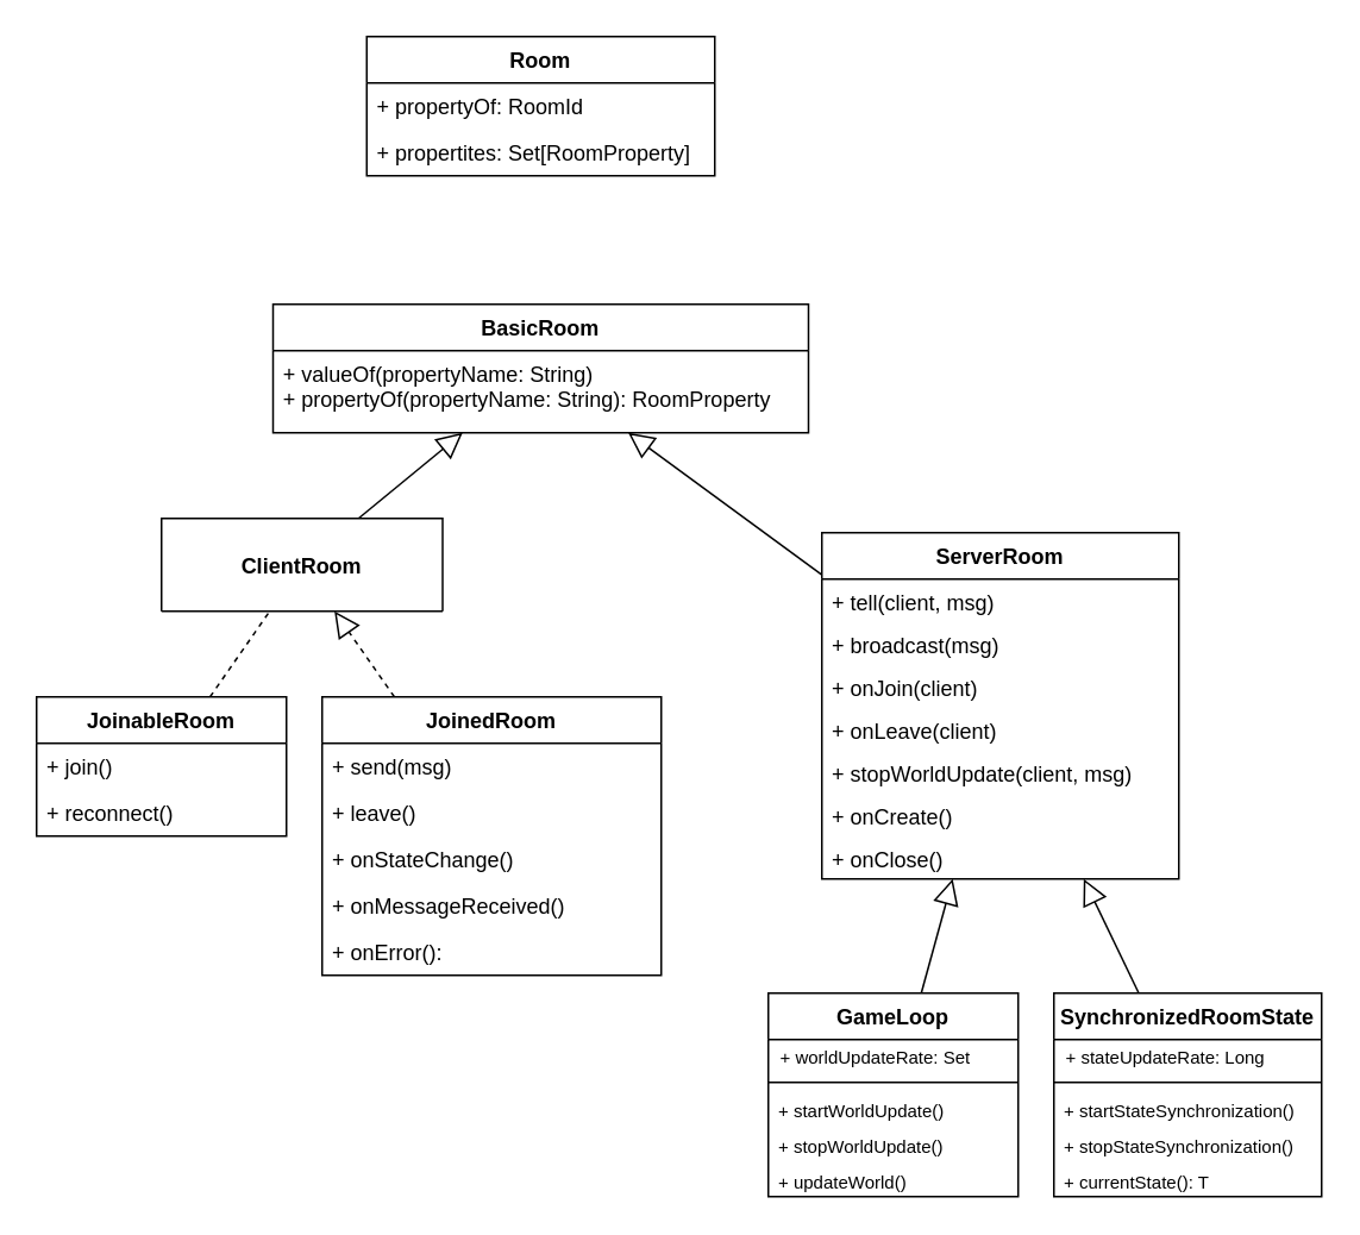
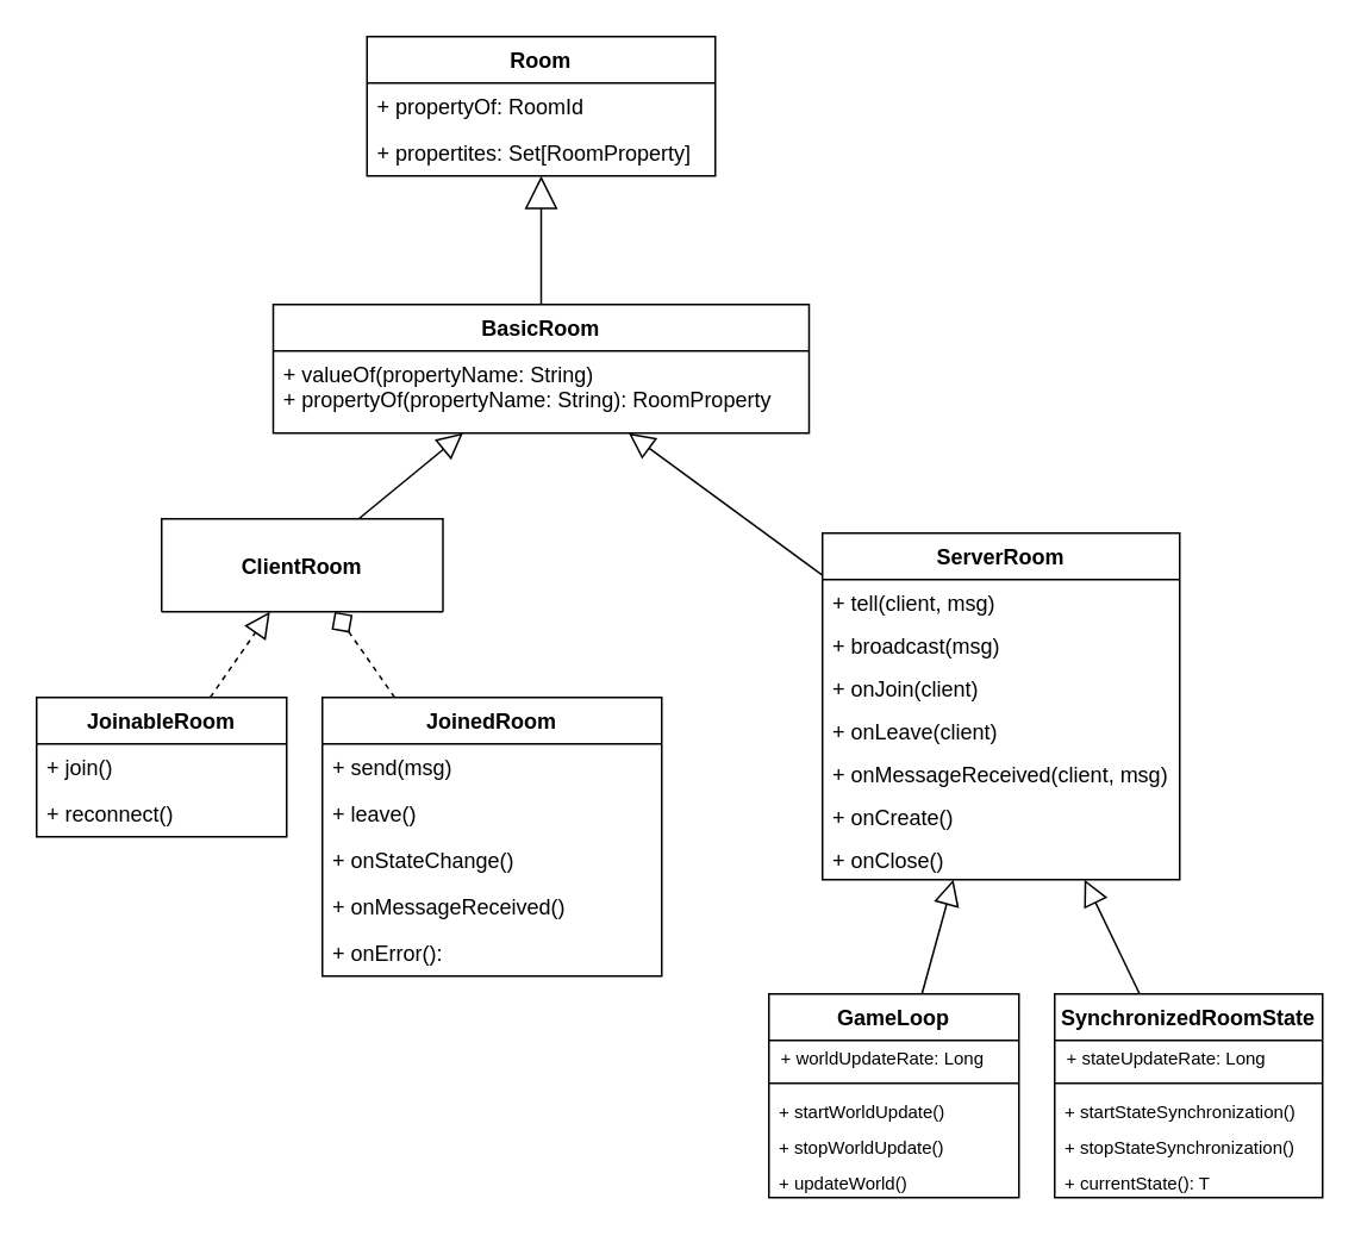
+ <mxCell id="2" value="" style="endArrow=block;endSize=16;endFill=0;html=1;entryX=0.5;entryY=1;entryDx=0;entryDy=0;" parent="1" source="10" target="4" edge="1"><mxGeometry width="160" relative="1" as="geometry"><mxPoint x="20" y="130" as="sourcePoint" /><mxPoint x="180" y="130" as="targetPoint" /></mxGeometry></mxCell>
- <mxCell id="3" value="" style="endArrow=none;dashed=1;endFill=0;endSize=12;html=1;" parent="1" source="35" target="28" edge="1"><mxGeometry width="160" relative="1" as="geometry"><mxPoint x="40" y="330" as="sourcePoint" /><mxPoint x="146.012" y="352" as="targetPoint" /></mxGeometry></mxCell>
+ <mxCell id="3" value="" style="endArrow=block;dashed=1;endFill=0;endSize=12;html=1;" parent="1" source="35" target="28" edge="1"><mxGeometry width="160" relative="1" as="geometry"><mxPoint x="40" y="330" as="sourcePoint" /><mxPoint x="146.012" y="352" as="targetPoint" /></mxGeometry></mxCell>
- <mxCell id="7" style="edgeStyle=none;rounded=0;orthogonalLoop=1;jettySize=auto;html=1;startSize=8;endArrow=block;endFill=0;endSize=12;dashed=1;" parent="1" source="29" target="28" edge="1"><mxGeometry relative="1" as="geometry" /></mxCell>
+ <mxCell id="7" style="edgeStyle=none;rounded=0;orthogonalLoop=1;jettySize=auto;html=1;startSize=8;endArrow=diamond;endFill=0;endSize=12;dashed=1;" parent="1" source="29" target="28" edge="1"><mxGeometry relative="1" as="geometry" /></mxCell>
- <mxCell id="17" value="+ stopWorldUpdate(client, msg)" style="text;strokeColor=none;fillColor=none;align=left;verticalAlign=top;spacingLeft=4;spacingRight=4;overflow=hidden;rotatable=0;points=[[0,0.5],[1,0.5]];portConstraint=eastwest;fontSize=12;" parent="12" vertex="1"><mxGeometry y="122" width="200" height="24" as="geometry" /></mxCell>
+ <mxCell id="17" value="+ onMessageReceived(client, msg)" style="text;strokeColor=none;fillColor=none;align=left;verticalAlign=top;spacingLeft=4;spacingRight=4;overflow=hidden;rotatable=0;points=[[0,0.5],[1,0.5]];portConstraint=eastwest;fontSize=12;" parent="12" vertex="1"><mxGeometry y="122" width="200" height="24" as="geometry" /></mxCell>
- <mxCell id="39" value="+ worldUpdateRate: Set" style="text;strokeColor=none;fillColor=none;align=left;verticalAlign=middle;spacingLeft=5;spacingRight=4;overflow=hidden;rotatable=0;points=[[0,0.5],[1,0.5]];portConstraint=eastwest;spacing=2;fontSize=10;" parent="38" vertex="1"><mxGeometry y="26" width="140" height="20" as="geometry" /></mxCell>
+ <mxCell id="39" value="+ worldUpdateRate: Long" style="text;strokeColor=none;fillColor=none;align=left;verticalAlign=middle;spacingLeft=5;spacingRight=4;overflow=hidden;rotatable=0;points=[[0,0.5],[1,0.5]];portConstraint=eastwest;spacing=2;fontSize=10;" parent="38" vertex="1"><mxGeometry y="26" width="140" height="20" as="geometry" /></mxCell>
